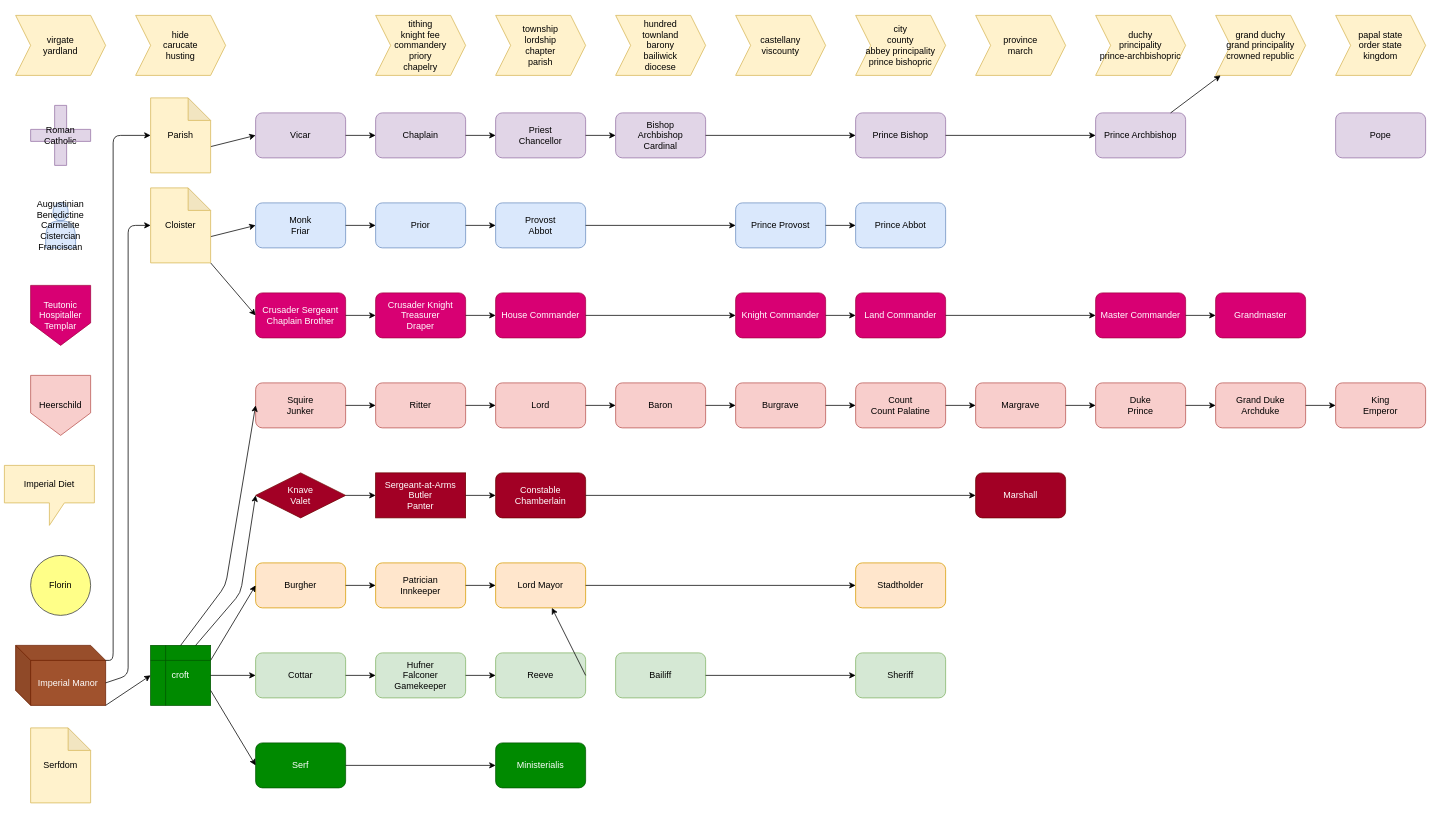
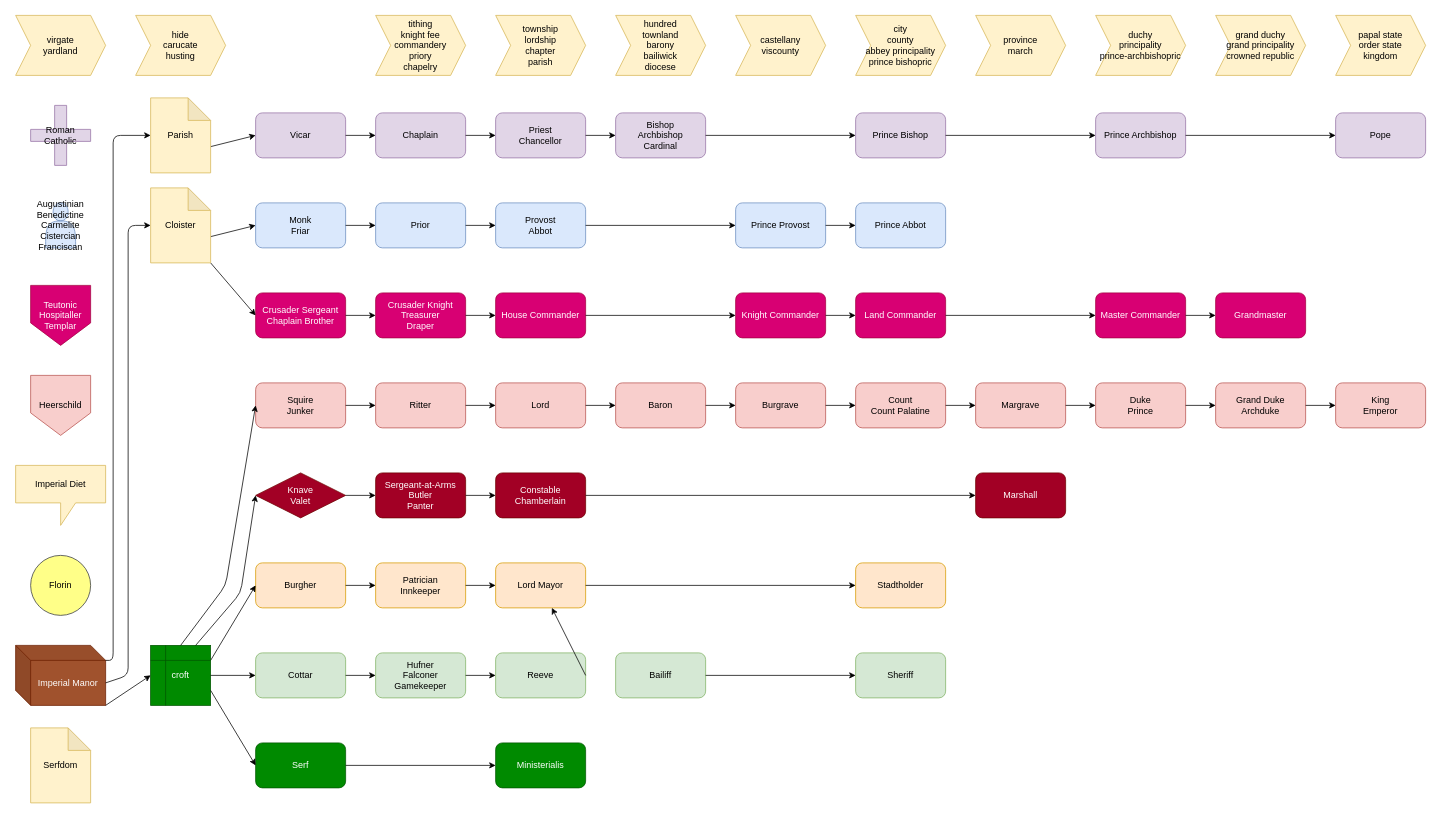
- <mxCell id="34" value="" style="endArrow=classic;html=1;" parent="1" source="20" target="10" edge="1"><mxGeometry width="50" height="50" relative="1" as="geometry"><mxPoint x="1190" y="520" as="sourcePoint" /><mxPoint x="1240" y="470" as="targetPoint" /></mxGeometry></mxCell>
+ <mxCell id="34" value="" style="endArrow=classic;html=1;entryX=0;entryY=0.5;entryDx=0;entryDy=0;" parent="1" source="20" target="21" edge="1"><mxGeometry width="50" height="50" relative="1" as="geometry"><mxPoint x="1190" y="520" as="sourcePoint" /><mxPoint x="1240" y="470" as="targetPoint" /></mxGeometry></mxCell>
- <mxCell id="109" value="Imperial Diet" style="shape=callout;whiteSpace=wrap;html=1;perimeter=calloutPerimeter;fillColor=#fff2cc;strokeColor=#d6b656;" parent="1" vertex="1"><mxGeometry x="5" y="620" width="120" height="80" as="geometry" /></mxCell>
+ <mxCell id="109" value="Imperial Diet" style="shape=callout;whiteSpace=wrap;html=1;perimeter=calloutPerimeter;fillColor=#fff2cc;strokeColor=#d6b656;" parent="1" vertex="1"><mxGeometry x="20" y="620" width="120" height="80" as="geometry" /></mxCell>
- <mxCell id="71" value="&lt;div&gt;Sergeant-at-Arms&lt;/div&gt;&lt;div&gt;Butler&lt;/div&gt;&lt;div&gt;Panter&lt;br&gt;&lt;/div&gt;" style="whiteSpace=wrap;html=1;fillColor=#a20025;strokeColor=#6F0000;fontColor=#ffffff;rounded=0;" parent="1" vertex="1"><mxGeometry x="500" y="630" width="120" height="60" as="geometry" /></mxCell>
+ <mxCell id="71" value="&lt;div&gt;Sergeant-at-Arms&lt;/div&gt;&lt;div&gt;Butler&lt;/div&gt;&lt;div&gt;Panter&lt;br&gt;&lt;/div&gt;" style="rounded=1;whiteSpace=wrap;html=1;fillColor=#a20025;strokeColor=#6F0000;fontColor=#ffffff;" parent="1" vertex="1"><mxGeometry x="500" y="630" width="120" height="60" as="geometry" /></mxCell>
